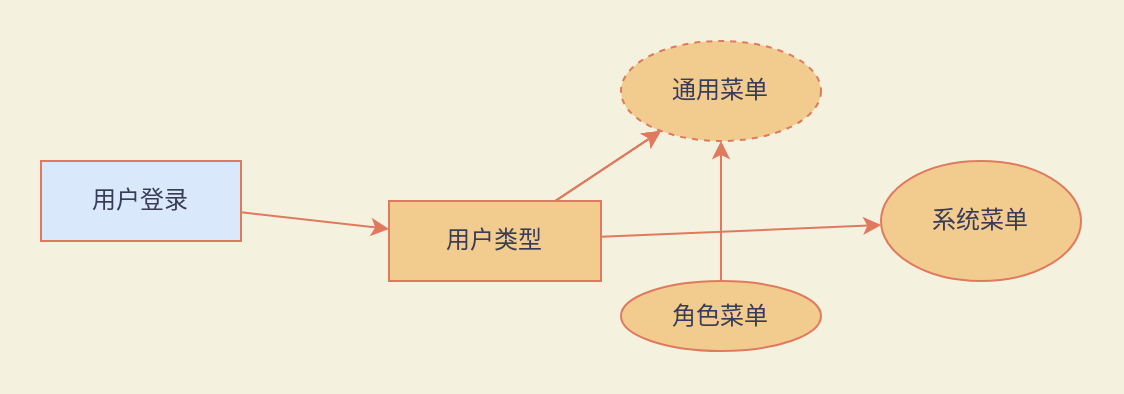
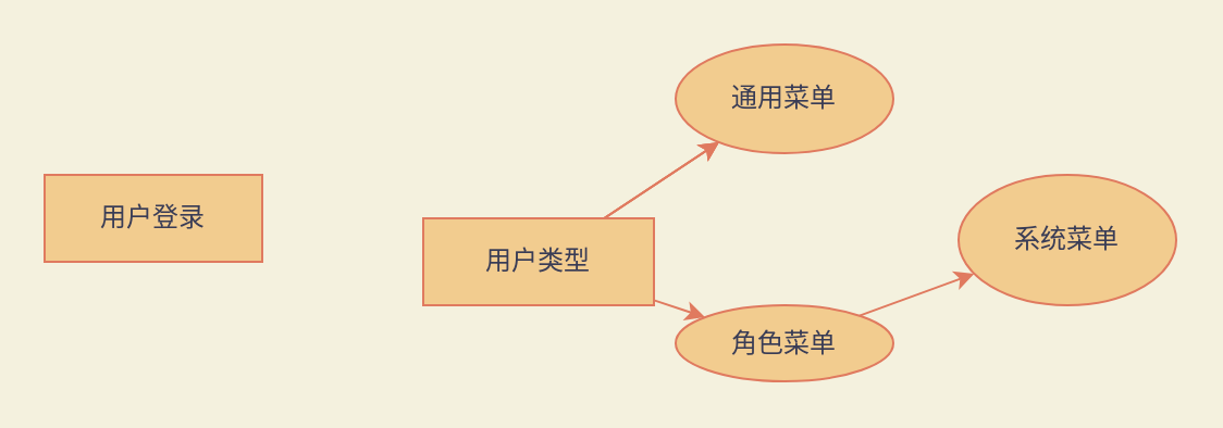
- <mxCell id="9" value="通用菜单" style="ellipse;whiteSpace=wrap;html=1;fillColor=#F2CC8F;strokeColor=#E07A5F;fontColor=#393C56;dashed=1;" vertex="1" parent="1"><mxGeometry x="310" y="20" width="100" height="50" as="geometry" /></mxCell>
+ <mxCell id="9" value="通用菜单" style="ellipse;whiteSpace=wrap;html=1;fillColor=#F2CC8F;strokeColor=#E07A5F;fontColor=#393C56;" vertex="1" parent="1"><mxGeometry x="310" y="20" width="100" height="50" as="geometry" /></mxCell>
- <mxCell id="3" value="用户登录" style="rounded=0;whiteSpace=wrap;html=1;fillColor=#dae8fc;strokeColor=#E07A5F;fontColor=#393C56;" vertex="1" parent="1"><mxGeometry x="20" y="80" width="100" height="40" as="geometry" /></mxCell>
+ <mxCell id="3" value="用户登录" style="rounded=0;whiteSpace=wrap;html=1;fillColor=#F2CC8F;strokeColor=#E07A5F;fontColor=#393C56;" vertex="1" parent="1"><mxGeometry x="20" y="80" width="100" height="40" as="geometry" /></mxCell>
- <mxCell id="10" value="" style="edgeStyle=none;rounded=0;orthogonalLoop=1;jettySize=auto;html=1;labelBackgroundColor=#F4F1DE;strokeColor=#E07A5F;fontColor=#393C56;" edge="1" parent="1" source="11" target="9"><mxGeometry relative="1" as="geometry" /></mxCell>
+ <mxCell id="10" value="" style="edgeStyle=none;rounded=0;orthogonalLoop=1;jettySize=auto;html=1;labelBackgroundColor=#F4F1DE;strokeColor=#E07A5F;fontColor=#393C56;" edge="1" parent="1" source="11" target="12"><mxGeometry relative="1" as="geometry" /></mxCell>
- <mxCell id="2" value="" style="edgeStyle=none;rounded=0;orthogonalLoop=1;jettySize=auto;html=1;labelBackgroundColor=#F4F1DE;strokeColor=#E07A5F;fontColor=#393C56;" edge="1" parent="1" source="3" target="8"><mxGeometry relative="1" as="geometry" /></mxCell>
- <mxCell id="7" value="" style="edgeStyle=none;rounded=0;orthogonalLoop=1;jettySize=auto;html=1;labelBackgroundColor=#F4F1DE;strokeColor=#E07A5F;fontColor=#393C56;" edge="1" parent="1" source="8" target="12"><mxGeometry relative="1" as="geometry" /></mxCell>
+ <mxCell id="7" value="" style="edgeStyle=none;rounded=0;orthogonalLoop=1;jettySize=auto;html=1;labelBackgroundColor=#F4F1DE;strokeColor=#E07A5F;fontColor=#393C56;" edge="1" parent="1" source="8" target="11"><mxGeometry relative="1" as="geometry" /></mxCell>
